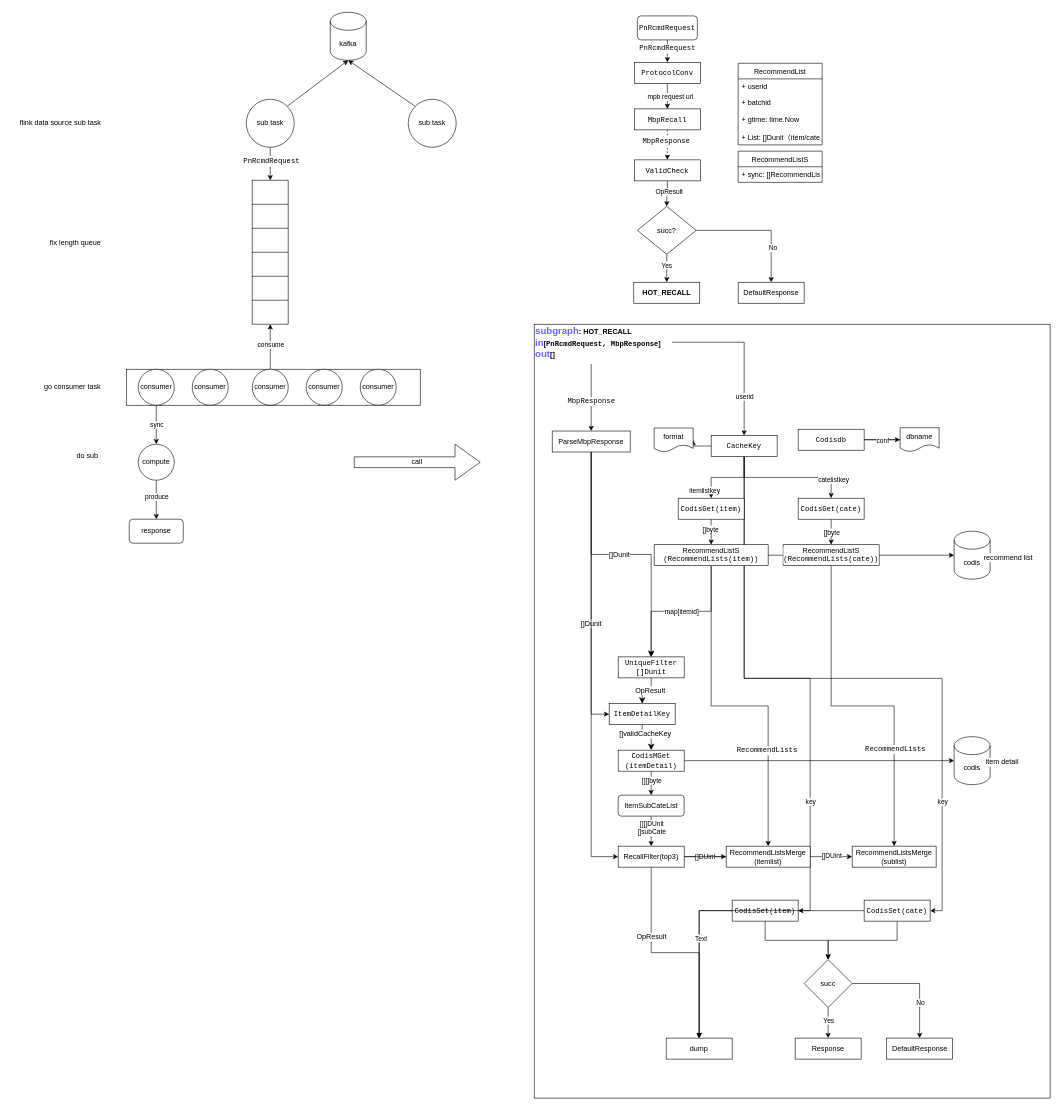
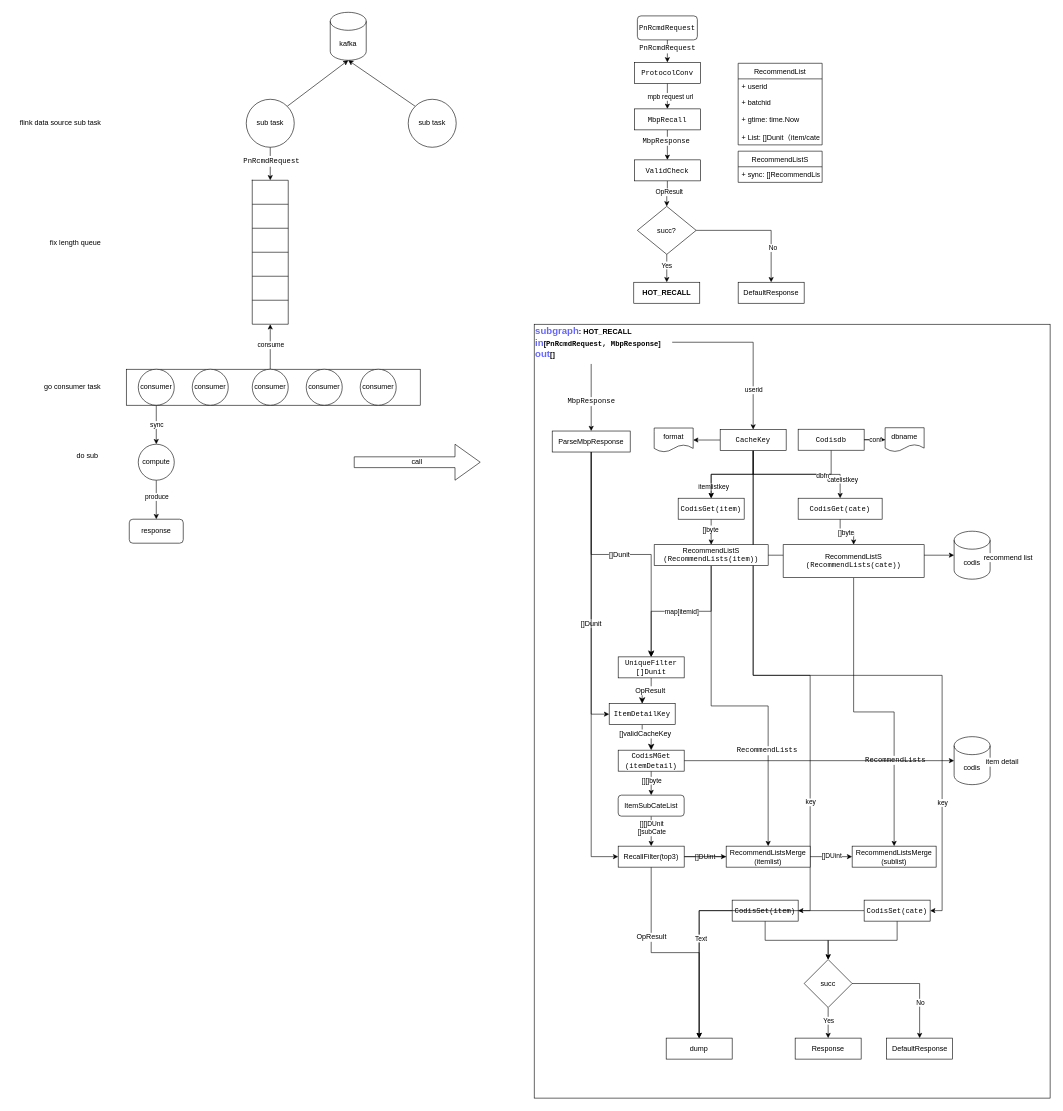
- <mxCell id="46" style="edgeStyle=orthogonalEdgeStyle;rounded=0;orthogonalLoop=1;jettySize=auto;html=1;exitX=0.5;exitY=1;exitDx=0;exitDy=0;fontColor=#000000;entryX=0.5;entryY=0;entryDx=0;entryDy=0;dashed=1;" parent="1" source="48" target="88" edge="1"><mxGeometry relative="1" as="geometry"><mxPoint x="1112" y="256" as="targetPoint" /></mxGeometry></mxCell>
+ <mxCell id="46" style="edgeStyle=orthogonalEdgeStyle;rounded=0;orthogonalLoop=1;jettySize=auto;html=1;exitX=0.5;exitY=1;exitDx=0;exitDy=0;fontColor=#000000;entryX=0.5;entryY=0;entryDx=0;entryDy=0;" parent="1" source="48" target="88" edge="1"><mxGeometry relative="1" as="geometry"><mxPoint x="1112" y="256" as="targetPoint" /></mxGeometry></mxCell>
- <mxCell id="101" value="dbname" style="shape=document;whiteSpace=wrap;html=1;boundedLbl=1;fontColor=#000000;rounded=0;labelBackgroundColor=#FFFFFF;" parent="1" vertex="1"><mxGeometry x="1500" y="712.5" width="65" height="40" as="geometry" /></mxCell>
+ <mxCell id="101" value="dbname" style="shape=document;whiteSpace=wrap;html=1;boundedLbl=1;fontColor=#000000;rounded=0;labelBackgroundColor=#FFFFFF;" parent="1" vertex="1"><mxGeometry x="1475" y="712.5" width="65" height="40" as="geometry" /></mxCell>
- <mxCell id="64" value="&lt;span style=&quot;font-family: Menlo, Monaco, &amp;quot;Courier New&amp;quot;, monospace;&quot;&gt;CacheKey&lt;/span&gt;" style="rounded=0;whiteSpace=wrap;html=1;labelBackgroundColor=#FFFFFF;fontColor=#000000;" parent="1" vertex="1"><mxGeometry x="1185" y="725.5" width="110" height="35" as="geometry" /></mxCell>
+ <mxCell id="64" value="&lt;span style=&quot;font-family: Menlo, Monaco, &amp;quot;Courier New&amp;quot;, monospace;&quot;&gt;CacheKey&lt;/span&gt;" style="rounded=0;whiteSpace=wrap;html=1;labelBackgroundColor=#FFFFFF;fontColor=#000000;" parent="1" vertex="1"><mxGeometry x="1200" y="715.5" width="110" height="35" as="geometry" /></mxCell>
+ <mxCell id="96" style="edgeStyle=orthogonalEdgeStyle;rounded=0;orthogonalLoop=1;jettySize=auto;html=1;exitX=0.5;exitY=1;exitDx=0;exitDy=0;entryX=0.5;entryY=0;entryDx=0;entryDy=0;fontColor=#000000;endArrow=classic;endFill=1;" parent="1" source="98" target="104" edge="1"><mxGeometry relative="1" as="geometry" /></mxCell>
+ <mxCell id="97" value="dbfn" style="edgeLabel;html=1;align=center;verticalAlign=middle;resizable=0;points=[];fontColor=#000000;" parent="96" vertex="1" connectable="0"><mxGeometry x="-0.607" y="1" relative="1" as="geometry"><mxPoint as="offset" /></mxGeometry></mxCell>
- <mxCell id="52" value="&lt;span style=&quot;font-family: Menlo, Monaco, &amp;quot;Courier New&amp;quot;, monospace;&quot;&gt;CodisGet(cate)&lt;/span&gt;" style="rounded=0;whiteSpace=wrap;html=1;labelBackgroundColor=#FFFFFF;fontColor=#000000;" parent="1" vertex="1"><mxGeometry x="1330" y="830" width="110" height="35" as="geometry" /></mxCell>
+ <mxCell id="52" value="&lt;span style=&quot;font-family: Menlo, Monaco, &amp;quot;Courier New&amp;quot;, monospace;&quot;&gt;CodisGet(cate)&lt;/span&gt;" style="rounded=0;whiteSpace=wrap;html=1;labelBackgroundColor=#FFFFFF;fontColor=#000000;" parent="1" vertex="1"><mxGeometry x="1330" y="830" width="140" height="35" as="geometry" /></mxCell>
- <mxCell id="114" value="&lt;span style=&quot;&quot;&gt;RecommendListS&lt;br&gt;&lt;/span&gt;&lt;span style=&quot;font-family: Menlo, Monaco, &amp;quot;Courier New&amp;quot;, monospace;&quot;&gt;(&lt;/span&gt;&lt;span style=&quot;font-family: Menlo, Monaco, &amp;quot;Courier New&amp;quot;, monospace;&quot;&gt;RecommendLists&lt;/span&gt;&lt;span style=&quot;font-family: Menlo, Monaco, &amp;quot;Courier New&amp;quot;, monospace;&quot;&gt;(cate))&lt;/span&gt;" style="rounded=0;whiteSpace=wrap;html=1;labelBackgroundColor=#FFFFFF;fontColor=#000000;" parent="1" vertex="1"><mxGeometry x="1305" y="907.5" width="160" height="35" as="geometry" /></mxCell>
+ <mxCell id="114" value="&lt;span style=&quot;&quot;&gt;RecommendListS&lt;br&gt;&lt;/span&gt;&lt;span style=&quot;font-family: Menlo, Monaco, &amp;quot;Courier New&amp;quot;, monospace;&quot;&gt;(&lt;/span&gt;&lt;span style=&quot;font-family: Menlo, Monaco, &amp;quot;Courier New&amp;quot;, monospace;&quot;&gt;RecommendLists&lt;/span&gt;&lt;span style=&quot;font-family: Menlo, Monaco, &amp;quot;Courier New&amp;quot;, monospace;&quot;&gt;(cate))&lt;/span&gt;" style="rounded=0;whiteSpace=wrap;html=1;labelBackgroundColor=#FFFFFF;fontColor=#000000;" parent="1" vertex="1"><mxGeometry x="1305" y="907.5" width="235" height="55" as="geometry" /></mxCell>
